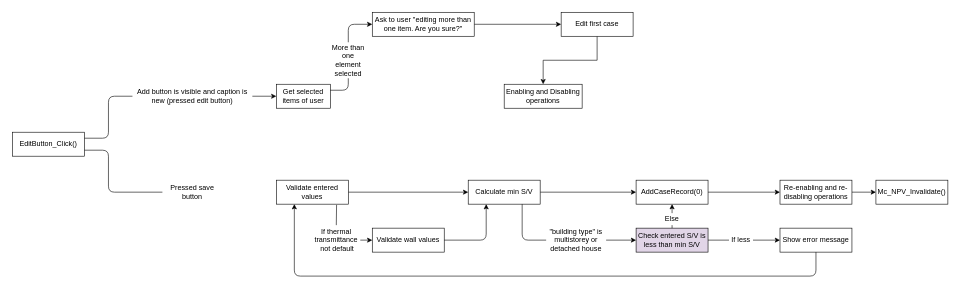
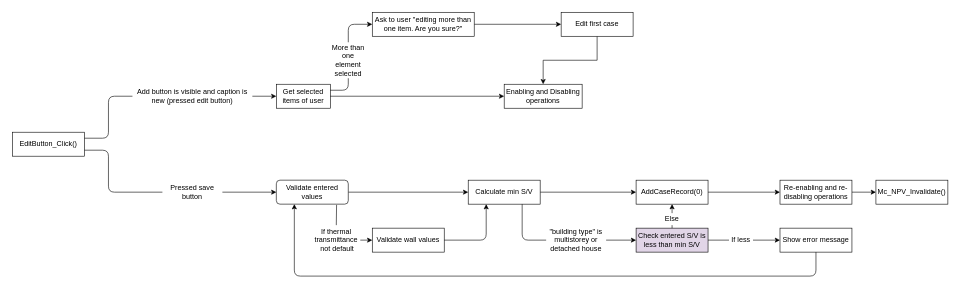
+ <mxCell id="20" value="" style="endArrow=classic;html=1;exitX=1;exitY=0.5;exitDx=0;exitDy=0;entryX=0;entryY=0.5;entryDx=0;entryDy=0;" edge="1" parent="1" source="4" target="17"><mxGeometry width="50" height="50" relative="1" as="geometry"><mxPoint x="660" y="180" as="sourcePoint" /><mxPoint x="710" y="130" as="targetPoint" /></mxGeometry></mxCell>
+ <mxCell id="2" style="edgeStyle=orthogonalEdgeStyle;rounded=0;orthogonalLoop=1;jettySize=auto;html=1;entryX=0;entryY=0.5;entryDx=0;entryDy=0;startArrow=none;" parent="1" source="10" target="7" edge="1"><mxGeometry relative="1" as="geometry" /></mxCell>
- <mxCell id="7" value="Validate entered values" style="rounded=0;whiteSpace=wrap;html=1;" parent="1" vertex="1"><mxGeometry x="460" y="300" width="120" height="40" as="geometry" /></mxCell>
+ <mxCell id="7" value="Validate entered values" style="whiteSpace=wrap;html=1;rounded=1;" parent="1" vertex="1"><mxGeometry x="460" y="300" width="120" height="40" as="geometry" /></mxCell>
